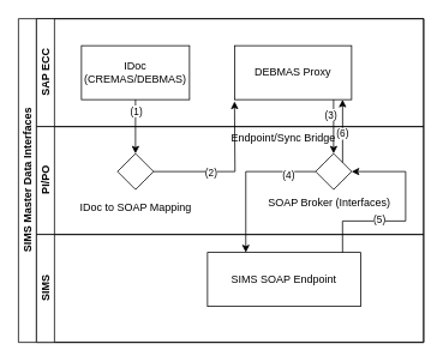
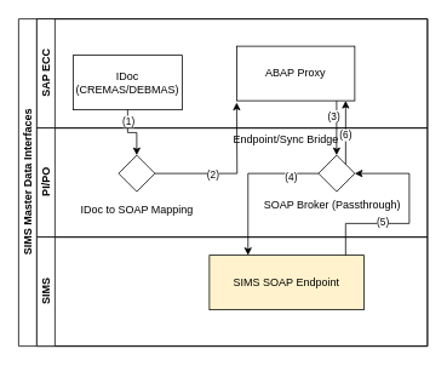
- <mxCell id="4" value="IDoc&lt;br&gt;(CREMAS/DEBMAS)" style="rounded=0;whiteSpace=wrap;html=1;" vertex="1" parent="3"><mxGeometry x="50" y="30" width="120" height="60" as="geometry" /></mxCell>
+ <mxCell id="4" value="IDoc&lt;br&gt;(CREMAS/DEBMAS)" style="rounded=0;whiteSpace=wrap;html=1;" vertex="1" parent="3"><mxGeometry x="40" y="40" width="120" height="60" as="geometry" /></mxCell>
- <mxCell id="5" value="DEBMAS Proxy" style="rounded=0;whiteSpace=wrap;html=1;fontFamily=Helvetica;fontSize=12;fontColor=#000000;align=center;" vertex="1" parent="3"><mxGeometry x="220" y="30" width="130" height="60" as="geometry" /></mxCell>
+ <mxCell id="5" value="ABAP Proxy" style="rounded=0;whiteSpace=wrap;html=1;fontFamily=Helvetica;fontSize=12;fontColor=#000000;align=center;" vertex="1" parent="3"><mxGeometry x="220" y="30" width="130" height="60" as="geometry" /></mxCell>
- <mxCell id="13" value="&lt;div&gt;SOAP Broker (Interfaces)&lt;/div&gt;" style="text;html=1;align=center;verticalAlign=middle;resizable=0;points=[];autosize=1;strokeColor=none;fillColor=none;" vertex="1" parent="8"><mxGeometry x="240" y="70" width="170" height="30" as="geometry" /></mxCell>
+ <mxCell id="13" value="&lt;div&gt;SOAP Broker (Passthrough)&lt;/div&gt;" style="text;html=1;align=center;verticalAlign=middle;resizable=0;points=[];autosize=1;strokeColor=none;fillColor=none;" vertex="1" parent="8"><mxGeometry x="240" y="70" width="170" height="30" as="geometry" /></mxCell>
- <mxCell id="15" value="SIMS SOAP Endpoint" style="rounded=0;whiteSpace=wrap;html=1;fontFamily=Helvetica;fontSize=12;fontColor=#000000;align=center;" parent="14" vertex="1"><mxGeometry x="190" y="20" width="170" height="60" as="geometry" /></mxCell>
+ <mxCell id="15" value="SIMS SOAP Endpoint" style="rounded=0;whiteSpace=wrap;html=1;fontFamily=Helvetica;fontSize=12;fontColor=#000000;align=center;fillColor=#fff2cc;" parent="14" vertex="1"><mxGeometry x="190" y="20" width="170" height="60" as="geometry" /></mxCell>
